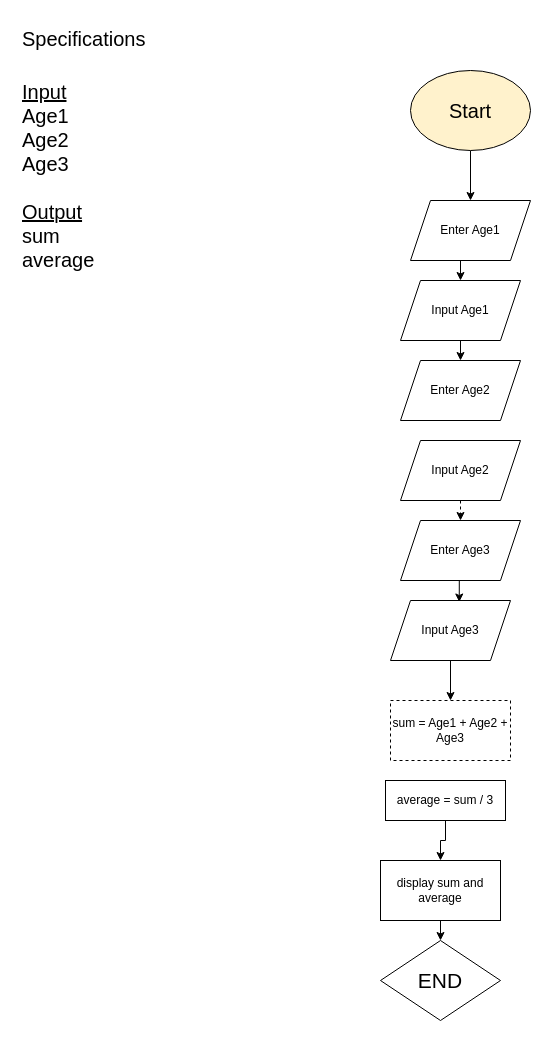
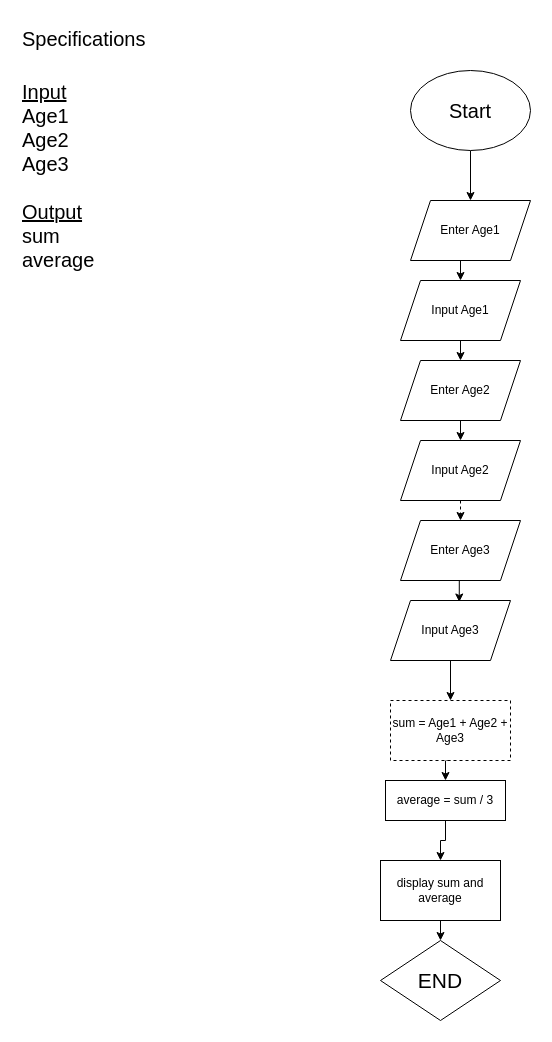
- <mxCell id="4" value="&lt;font style=&quot;font-size: 20px;&quot;&gt;Start&lt;/font&gt;" style="ellipse;whiteSpace=wrap;html=1;fillColor=#fff2cc;" vertex="1" parent="1"><mxGeometry x="410" y="70" width="120" height="80" as="geometry" /></mxCell>
+ <mxCell id="4" value="&lt;font style=&quot;font-size: 20px;&quot;&gt;Start&lt;/font&gt;" style="ellipse;whiteSpace=wrap;html=1;" vertex="1" parent="1"><mxGeometry x="410" y="70" width="120" height="80" as="geometry" /></mxCell>
+ <mxCell id="9" style="edgeStyle=orthogonalEdgeStyle;rounded=0;orthogonalLoop=1;jettySize=auto;html=1;exitX=0.5;exitY=1;exitDx=0;exitDy=0;entryX=0.5;entryY=0;entryDx=0;entryDy=0;" edge="1" parent="1" source="10" target="12"><mxGeometry relative="1" as="geometry" /></mxCell>
+ <mxCell id="16" style="edgeStyle=orthogonalEdgeStyle;rounded=0;orthogonalLoop=1;jettySize=auto;html=1;exitX=0.5;exitY=1;exitDx=0;exitDy=0;entryX=0.5;entryY=0;entryDx=0;entryDy=0;" edge="1" parent="1" source="17" target="19"><mxGeometry relative="1" as="geometry" /></mxCell>
